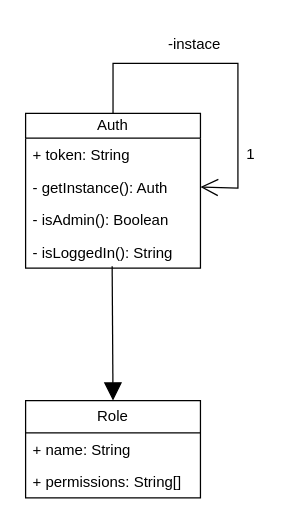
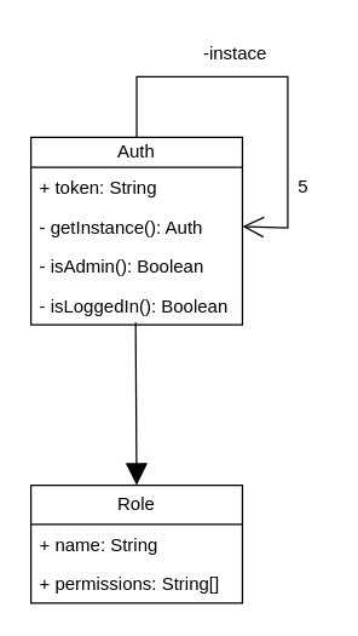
- <mxCell id="9" value="1" style="text;html=1;align=center;verticalAlign=middle;resizable=0;points=[];autosize=1;strokeColor=none;fillColor=none;" vertex="1" parent="1"><mxGeometry x="185" y="108" width="30" height="30" as="geometry" /></mxCell>
+ <mxCell id="9" value="5" style="text;html=1;align=center;verticalAlign=middle;resizable=0;points=[];autosize=1;strokeColor=none;fillColor=none;" vertex="1" parent="1"><mxGeometry x="185" y="108" width="30" height="30" as="geometry" /></mxCell>
- <mxCell id="6" value="- isLoggedIn(): String" style="text;strokeColor=none;fillColor=none;align=left;verticalAlign=top;spacingLeft=4;spacingRight=4;overflow=hidden;rotatable=0;points=[[0,0.5],[1,0.5]];portConstraint=eastwest;whiteSpace=wrap;html=1;" vertex="1" parent="2"><mxGeometry y="98" width="140" height="26" as="geometry" /></mxCell>
+ <mxCell id="6" value="- isLoggedIn(): Boolean" style="text;strokeColor=none;fillColor=none;align=left;verticalAlign=top;spacingLeft=4;spacingRight=4;overflow=hidden;rotatable=0;points=[[0,0.5],[1,0.5]];portConstraint=eastwest;whiteSpace=wrap;html=1;" vertex="1" parent="2"><mxGeometry y="98" width="140" height="26" as="geometry" /></mxCell>
